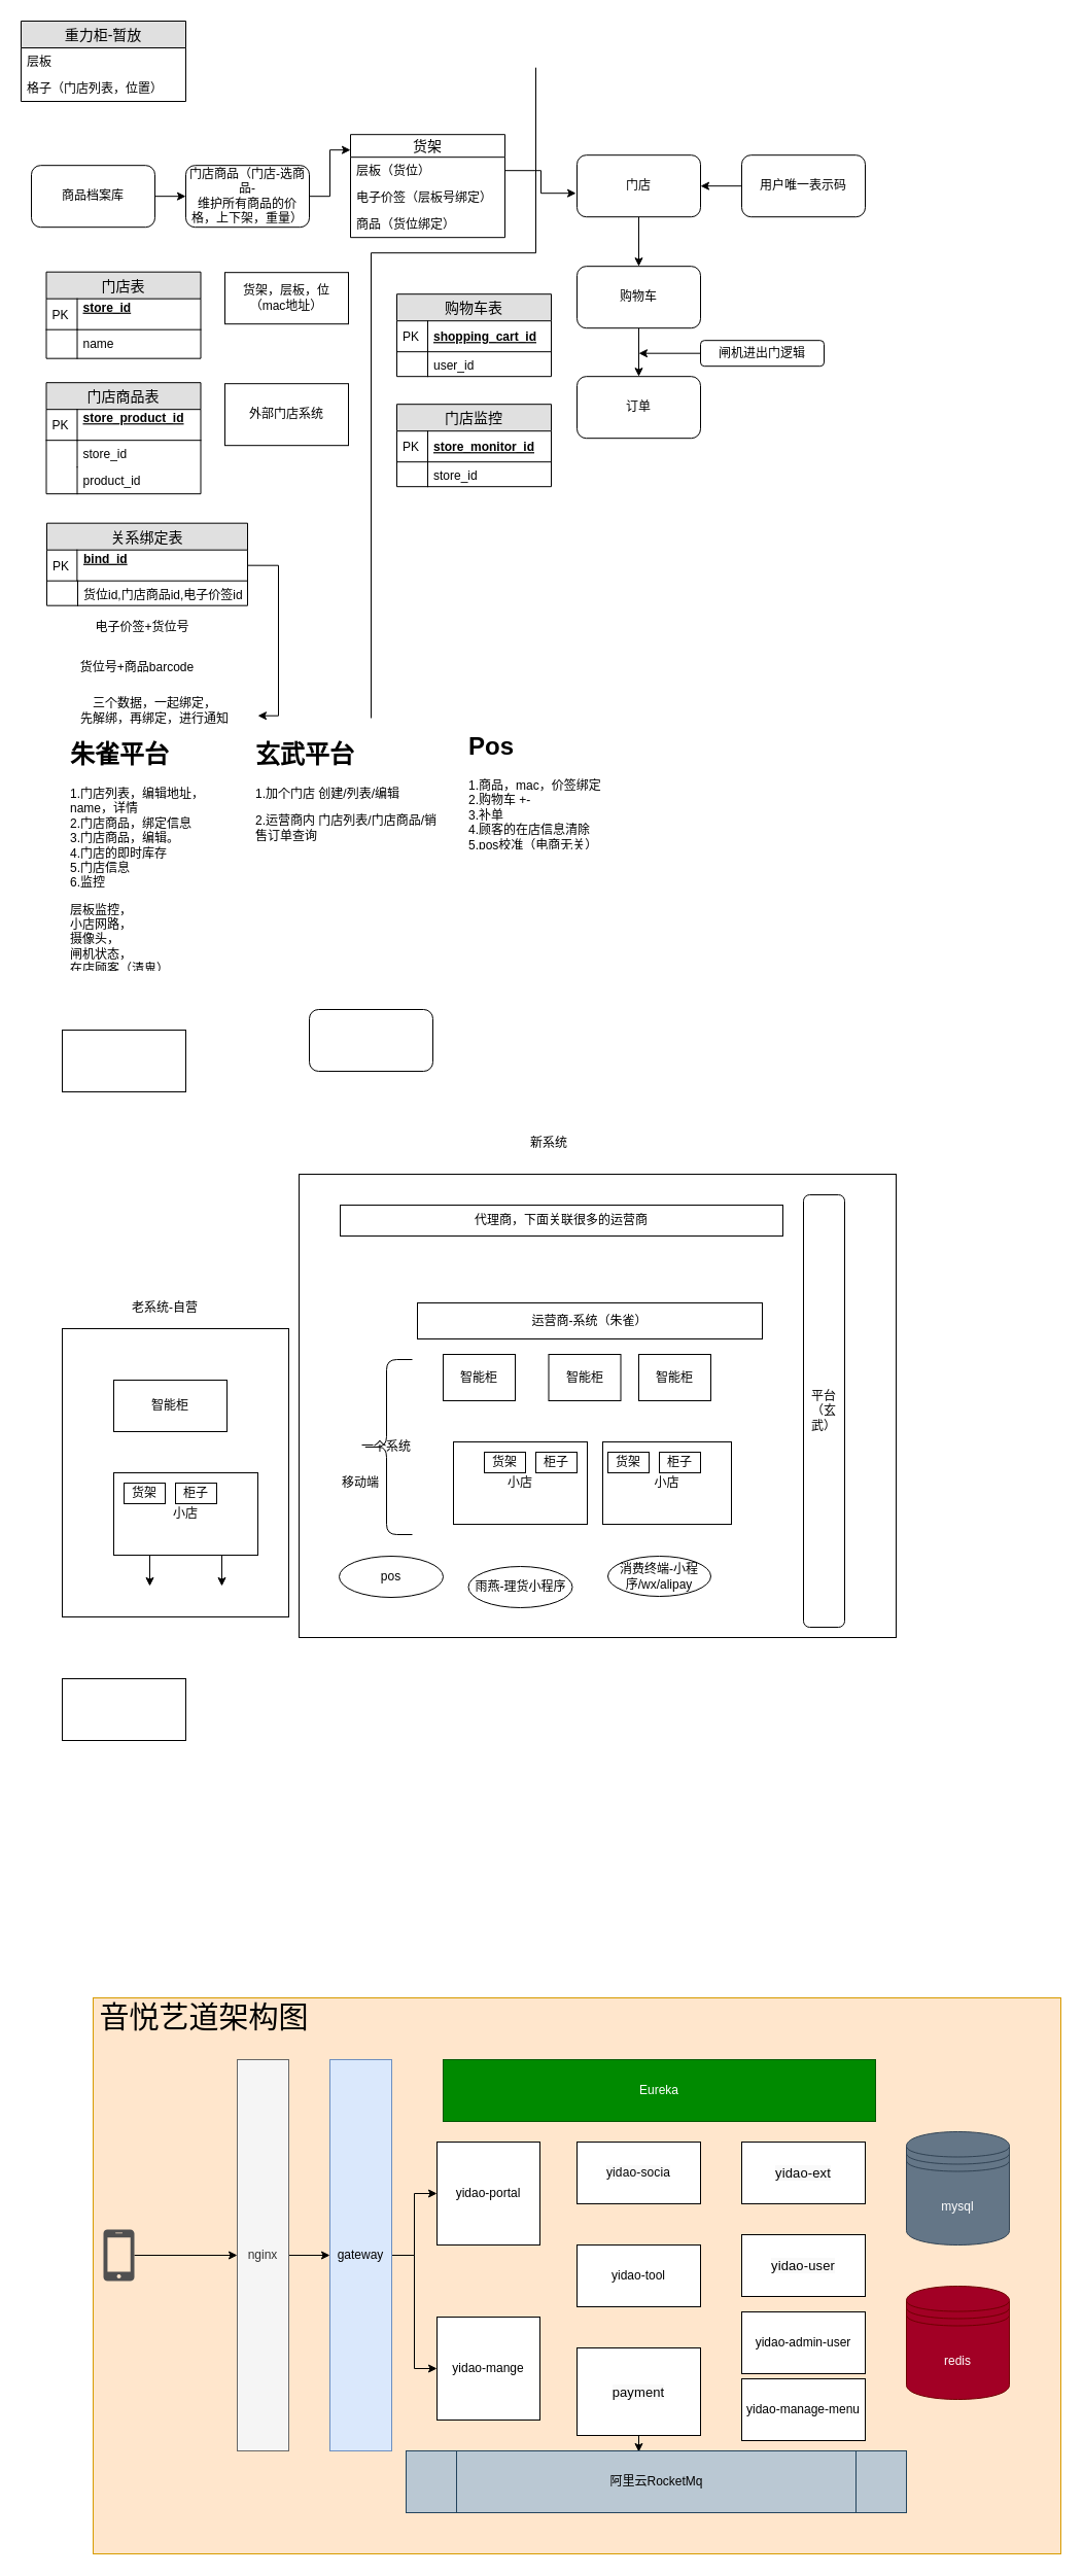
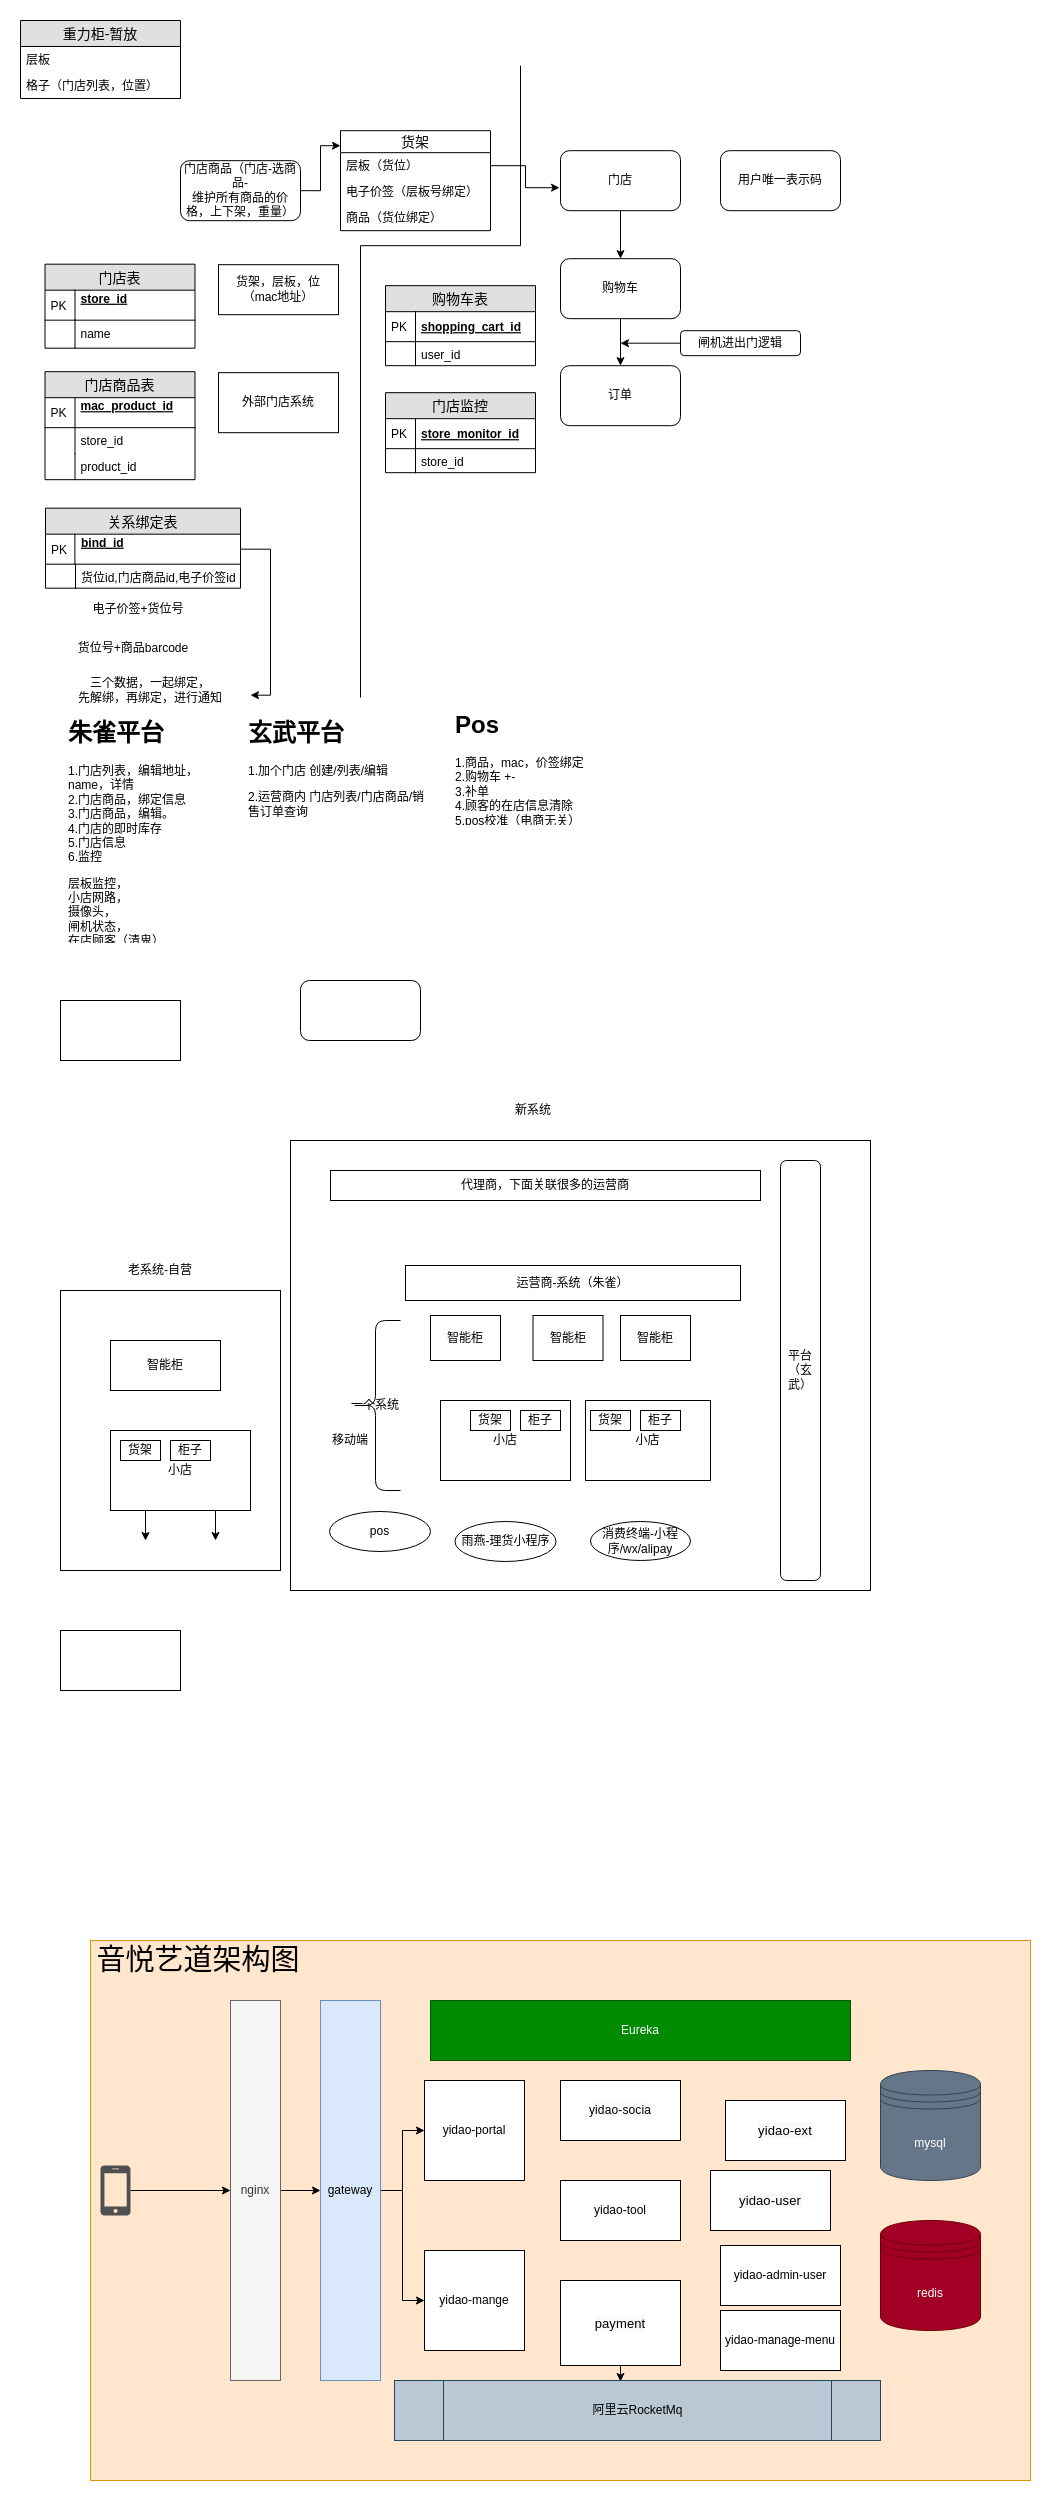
- <mxCell id="15" style="edgeStyle=orthogonalEdgeStyle;rounded=0;orthogonalLoop=1;jettySize=auto;html=1;exitX=0;exitY=0.5;exitDx=0;exitDy=0;entryX=1;entryY=0.5;entryDx=0;entryDy=0;" parent="1" source="16" target="3" edge="1"><mxGeometry relative="1" as="geometry" /></mxCell>
- <mxCell id="12" value="商品档案库" style="rounded=1;whiteSpace=wrap;html=1;" parent="1" vertex="1"><mxGeometry x="30" y="160.182" width="120" height="60" as="geometry" /></mxCell>
- <mxCell id="11" style="edgeStyle=orthogonalEdgeStyle;rounded=0;orthogonalLoop=1;jettySize=auto;html=1;exitX=1;exitY=0.5;exitDx=0;exitDy=0;entryX=0;entryY=0.5;entryDx=0;entryDy=0;" parent="1" source="12" target="14" edge="1"><mxGeometry relative="1" as="geometry" /></mxCell>
- <mxCell id="23" value="store_product_id&#10;" style="shape=partialRectangle;top=0;left=0;right=0;bottom=1;align=left;verticalAlign=middle;fillColor=none;spacingLeft=34;spacingRight=4;overflow=hidden;rotatable=0;points=[[0,0.5],[1,0.5]];portConstraint=eastwest;dropTarget=0;fontStyle=5;fontSize=12;" parent="22" vertex="1"><mxGeometry y="26" width="150" height="30" as="geometry" /></mxCell>
+ <mxCell id="23" value="mac_product_id&#10;" style="shape=partialRectangle;top=0;left=0;right=0;bottom=1;align=left;verticalAlign=middle;fillColor=none;spacingLeft=34;spacingRight=4;overflow=hidden;rotatable=0;points=[[0,0.5],[1,0.5]];portConstraint=eastwest;dropTarget=0;fontStyle=5;fontSize=12;" parent="22" vertex="1"><mxGeometry y="26" width="150" height="30" as="geometry" /></mxCell>
- <mxCell id="88" value="消费终端-小程序/wx/alipay" style="ellipse;whiteSpace=wrap;html=1;" parent="1" vertex="1"><mxGeometry x="590" y="1511" width="100" height="39" as="geometry" /></mxCell>
+ <mxCell id="88" value="消费终端-小程序/wx/alipay" style="ellipse;whiteSpace=wrap;html=1;" parent="1" vertex="1"><mxGeometry x="590" y="1521" width="100" height="39" as="geometry" /></mxCell>
- <mxCell id="105" value="&lt;span class=&quot;cm-variable&quot; style=&quot;box-sizing: border-box ; font-size: 13px ; letter-spacing: 0.12px ; background-color: rgb(249 , 249 , 249)&quot;&gt;yidao&lt;/span&gt;&lt;span class=&quot;cm-operator&quot; style=&quot;box-sizing: border-box ; font-size: 13px ; letter-spacing: 0.12px ; background-color: rgb(249 , 249 , 249)&quot;&gt;-&lt;/span&gt;&lt;span class=&quot;cm-operator&quot; style=&quot;box-sizing: border-box ; font-size: 13px ; letter-spacing: 0.12px ; background-color: rgb(249 , 249 , 249)&quot;&gt;ext&lt;/span&gt;" style="rounded=0;whiteSpace=wrap;html=1;" vertex="1" parent="1"><mxGeometry x="720" y="2080" width="120" height="60" as="geometry" /></mxCell>
+ <mxCell id="105" value="&lt;span class=&quot;cm-variable&quot; style=&quot;box-sizing: border-box ; font-size: 13px ; letter-spacing: 0.12px ; background-color: rgb(249 , 249 , 249)&quot;&gt;yidao&lt;/span&gt;&lt;span class=&quot;cm-operator&quot; style=&quot;box-sizing: border-box ; font-size: 13px ; letter-spacing: 0.12px ; background-color: rgb(249 , 249 , 249)&quot;&gt;-&lt;/span&gt;&lt;span class=&quot;cm-operator&quot; style=&quot;box-sizing: border-box ; font-size: 13px ; letter-spacing: 0.12px ; background-color: rgb(249 , 249 , 249)&quot;&gt;ext&lt;/span&gt;" style="rounded=0;whiteSpace=wrap;html=1;" vertex="1" parent="1"><mxGeometry x="725" y="2100" width="120" height="60" as="geometry" /></mxCell>
- <mxCell id="106" value="&lt;span class=&quot;cm-variable&quot; style=&quot;text-align: left ; box-sizing: border-box ; font-size: 13px ; letter-spacing: 0.12px ; background-color: rgb(249 , 249 , 249)&quot;&gt;yidao&lt;/span&gt;&lt;span class=&quot;cm-operator&quot; style=&quot;text-align: left ; box-sizing: border-box ; font-size: 13px ; letter-spacing: 0.12px ; background-color: rgb(249 , 249 , 249)&quot;&gt;-&lt;/span&gt;&lt;span class=&quot;cm-variable&quot; style=&quot;text-align: left ; box-sizing: border-box ; font-size: 13px ; letter-spacing: 0.12px ; background-color: rgb(249 , 249 , 249)&quot;&gt;user&lt;/span&gt;" style="rounded=0;whiteSpace=wrap;html=1;" vertex="1" parent="1"><mxGeometry x="720" y="2170" width="120" height="60" as="geometry" /></mxCell>
+ <mxCell id="106" value="&lt;span class=&quot;cm-variable&quot; style=&quot;text-align: left ; box-sizing: border-box ; font-size: 13px ; letter-spacing: 0.12px ; background-color: rgb(249 , 249 , 249)&quot;&gt;yidao&lt;/span&gt;&lt;span class=&quot;cm-operator&quot; style=&quot;text-align: left ; box-sizing: border-box ; font-size: 13px ; letter-spacing: 0.12px ; background-color: rgb(249 , 249 , 249)&quot;&gt;-&lt;/span&gt;&lt;span class=&quot;cm-variable&quot; style=&quot;text-align: left ; box-sizing: border-box ; font-size: 13px ; letter-spacing: 0.12px ; background-color: rgb(249 , 249 , 249)&quot;&gt;user&lt;/span&gt;" style="rounded=0;whiteSpace=wrap;html=1;" vertex="1" parent="1"><mxGeometry x="710" y="2170" width="120" height="60" as="geometry" /></mxCell>
